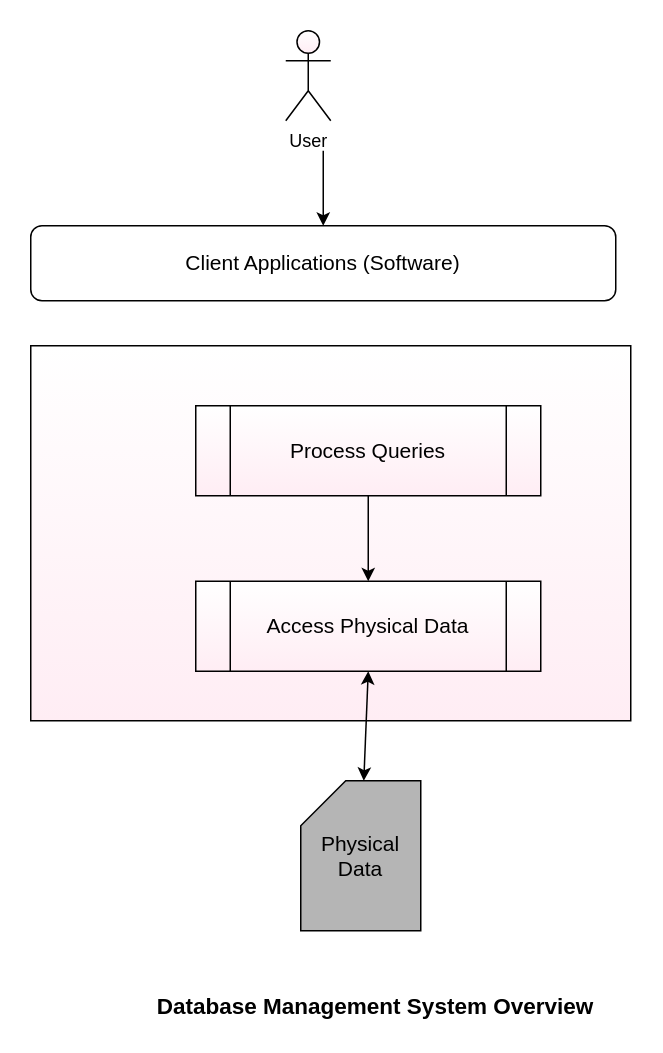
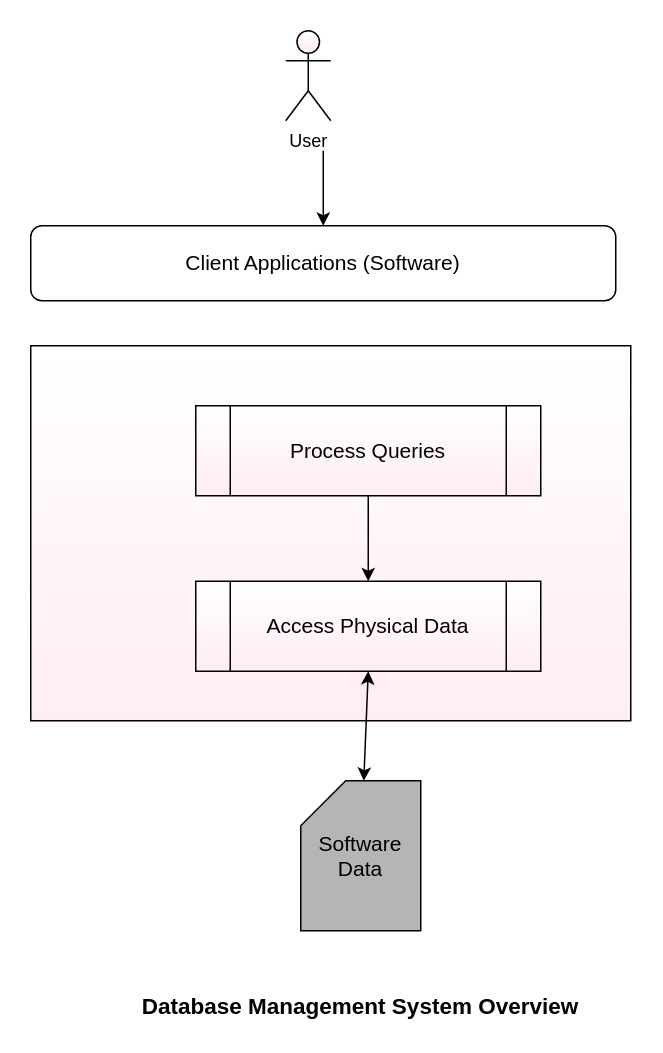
- <mxCell id="6" value="&lt;font style=&quot;font-size: 14px&quot;&gt;Physical Data&lt;/font&gt;" style="shape=card;whiteSpace=wrap;html=1;fillColor=#B5B5B5;" vertex="1" parent="1"><mxGeometry x="200" y="520" width="80" height="100" as="geometry" /></mxCell>
+ <mxCell id="6" value="&lt;font style=&quot;font-size: 14px&quot;&gt;Software Data&lt;/font&gt;" style="shape=card;whiteSpace=wrap;html=1;fillColor=#B5B5B5;" vertex="1" parent="1"><mxGeometry x="200" y="520" width="80" height="100" as="geometry" /></mxCell>
- <mxCell id="11" value="Database Management System Overview" style="text;html=1;strokeColor=none;fillColor=none;align=center;verticalAlign=middle;whiteSpace=wrap;rounded=0;fontStyle=1;fontSize=15;" vertex="1" parent="1"><mxGeometry x="95" y="660" width="310" height="20" as="geometry" /></mxCell>
+ <mxCell id="11" value="Database Management System Overview" style="text;html=1;strokeColor=none;fillColor=none;align=center;verticalAlign=middle;whiteSpace=wrap;rounded=0;fontStyle=1;fontSize=15;" vertex="1" parent="1"><mxGeometry x="85" y="660" width="310" height="20" as="geometry" /></mxCell>
